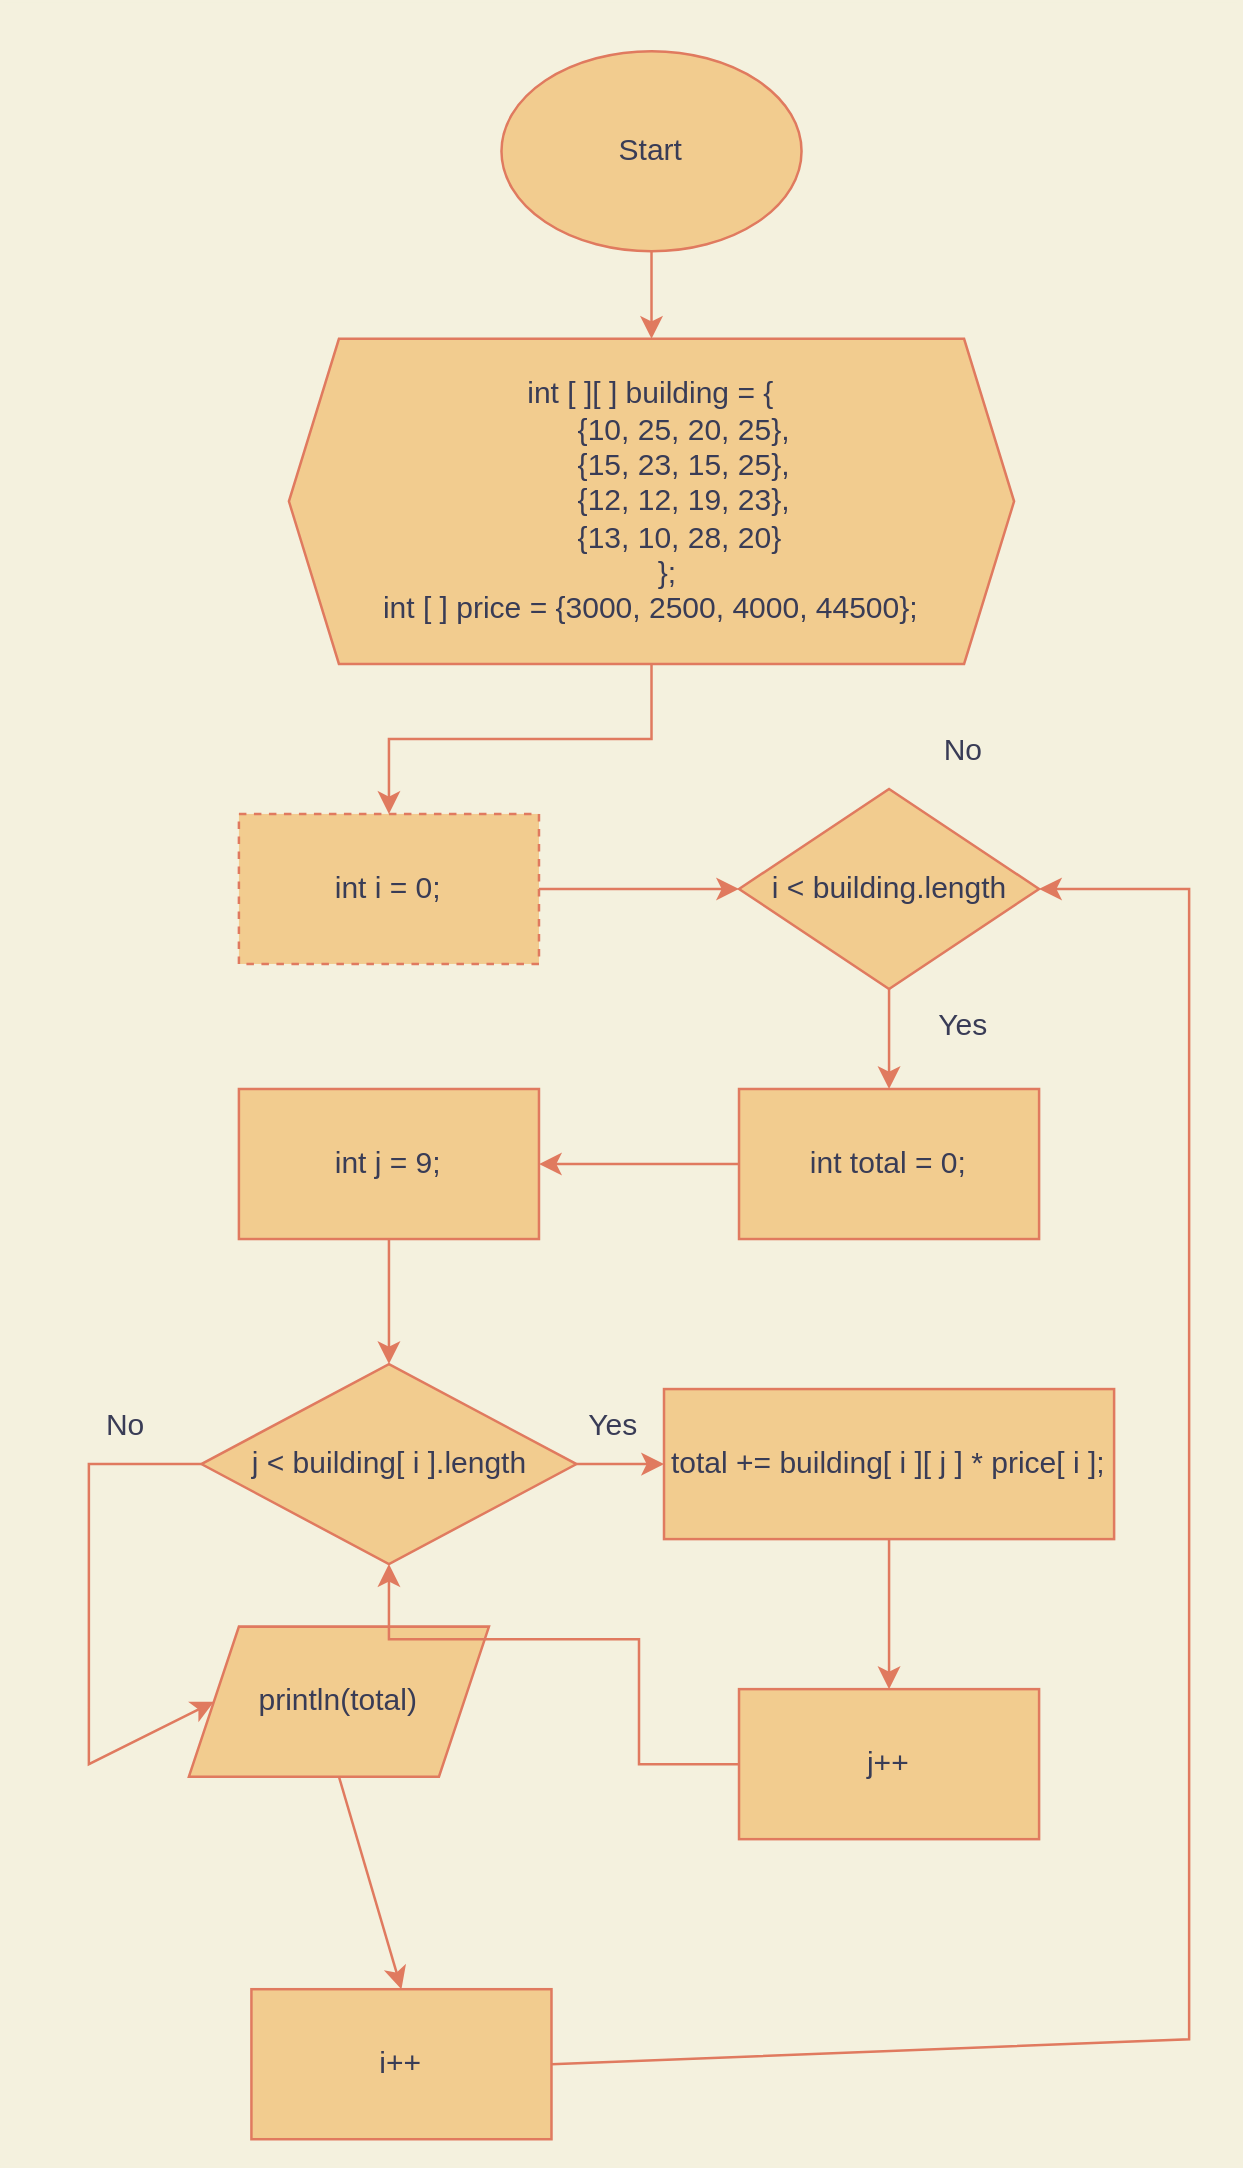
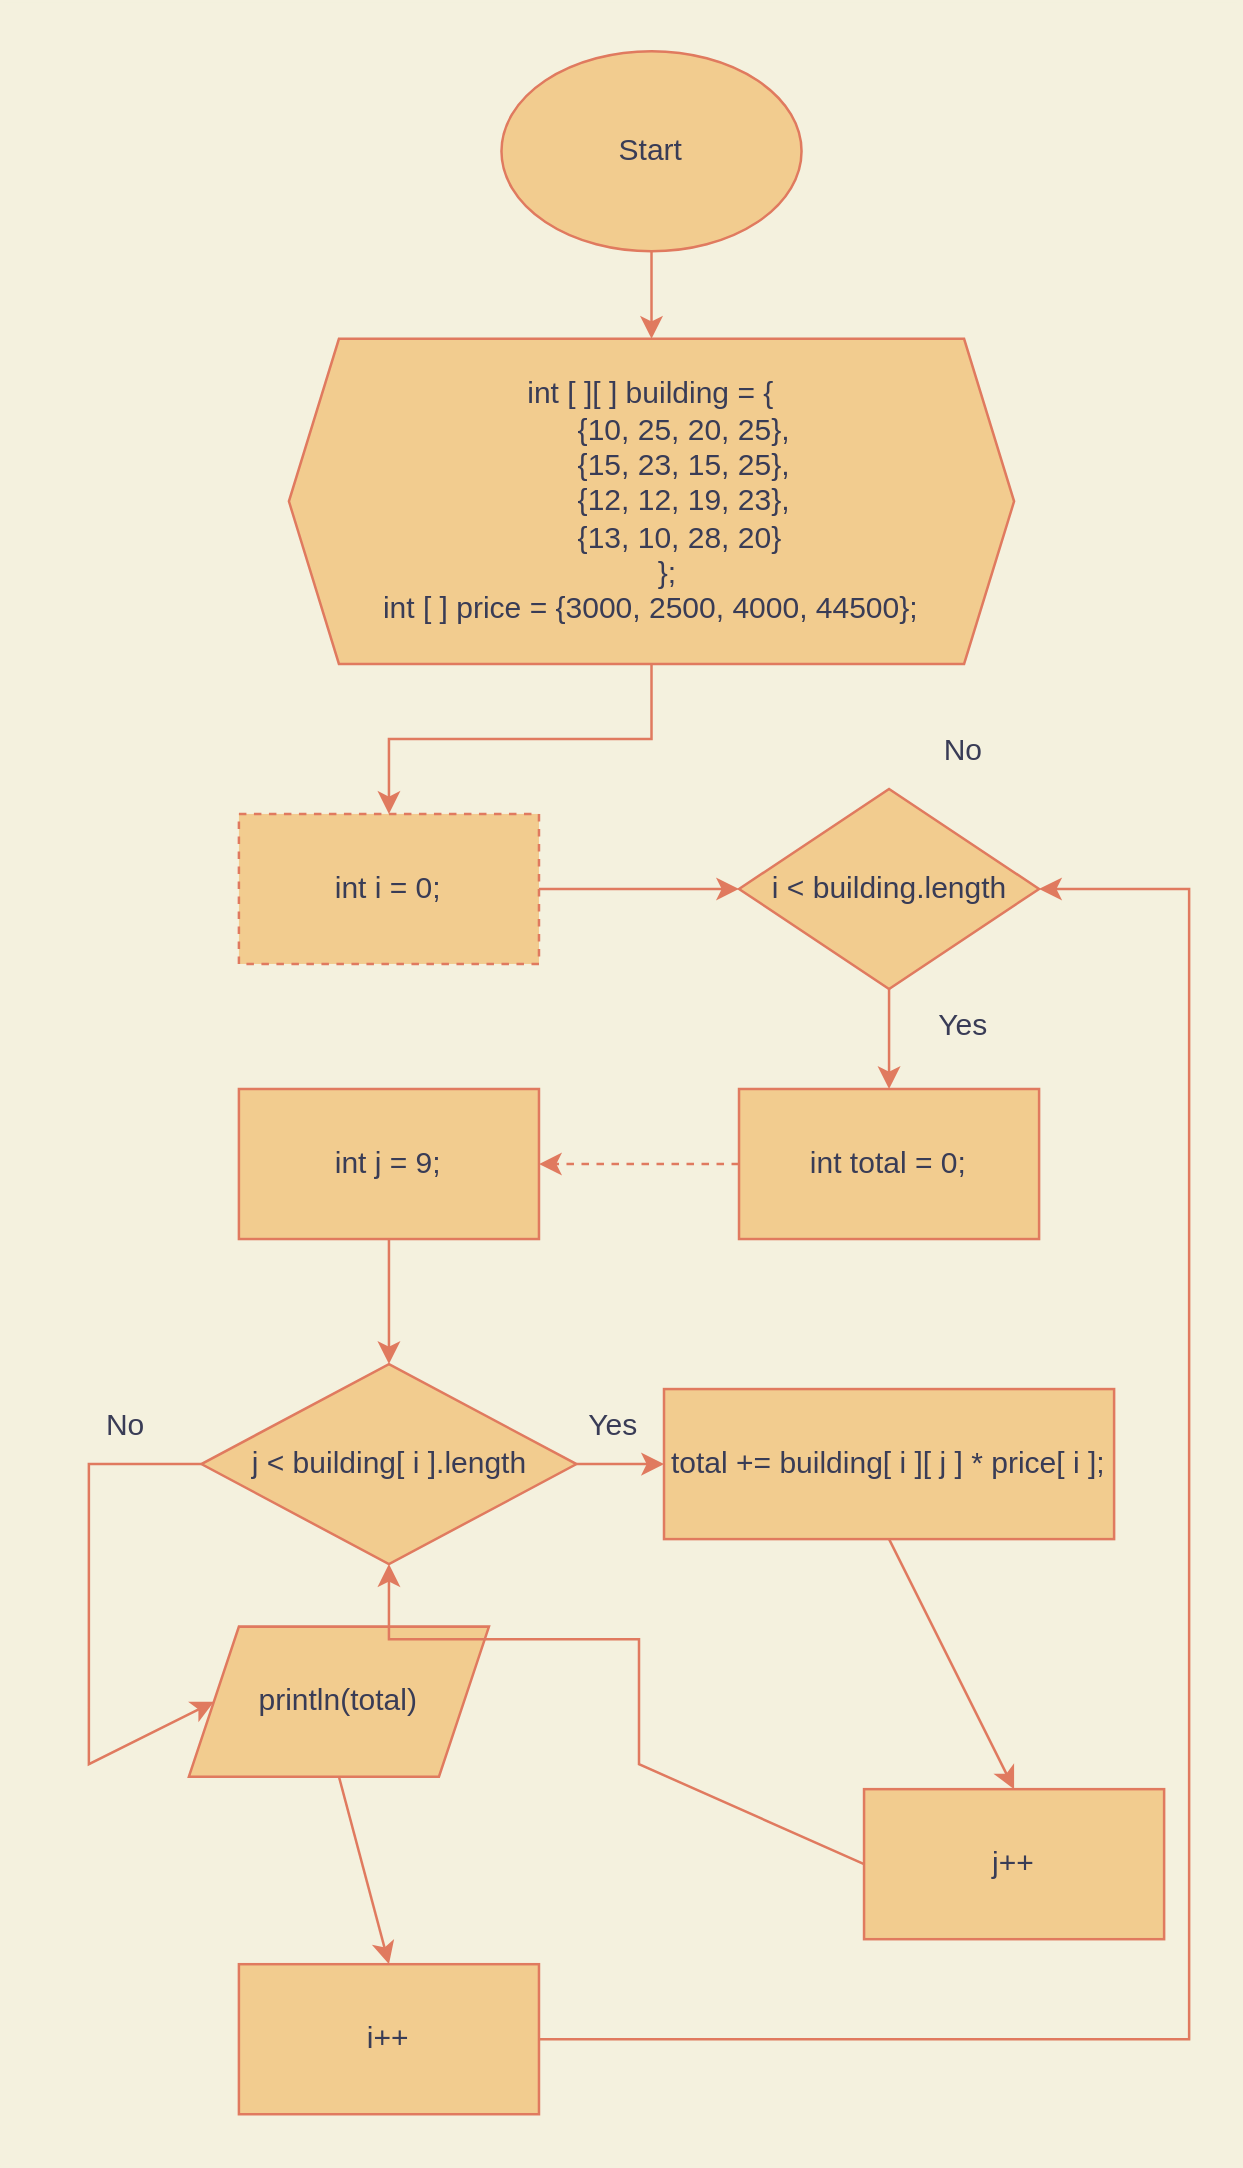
- <mxCell id="9" value="" style="endArrow=classic;html=1;rounded=0;entryX=1;entryY=0.5;entryDx=0;entryDy=0;exitX=0;exitY=0.5;exitDx=0;exitDy=0;labelBackgroundColor=#F4F1DE;strokeColor=#E07A5F;fontColor=#393C56;" edge="1" parent="1" source="6" target="8"><mxGeometry width="50" height="50" relative="1" as="geometry"><mxPoint x="-55" y="365" as="sourcePoint" /><mxPoint x="-5" y="315" as="targetPoint" /></mxGeometry></mxCell>
+ <mxCell id="9" value="" style="endArrow=classic;html=1;rounded=0;entryX=1;entryY=0.5;entryDx=0;entryDy=0;exitX=0;exitY=0.5;exitDx=0;exitDy=0;labelBackgroundColor=#F4F1DE;strokeColor=#E07A5F;fontColor=#393C56;dashed=1;" edge="1" parent="1" source="6" target="8"><mxGeometry width="50" height="50" relative="1" as="geometry"><mxPoint x="-55" y="365" as="sourcePoint" /><mxPoint x="-5" y="315" as="targetPoint" /></mxGeometry></mxCell>
- <mxCell id="22" value="j++" style="rounded=0;whiteSpace=wrap;html=1;fillColor=#F2CC8F;strokeColor=#E07A5F;fontColor=#393C56;" vertex="1" parent="1"><mxGeometry x="295" y="675" width="120" height="60" as="geometry" /></mxCell>
+ <mxCell id="22" value="j++" style="rounded=0;whiteSpace=wrap;html=1;fillColor=#F2CC8F;strokeColor=#E07A5F;fontColor=#393C56;" vertex="1" parent="1"><mxGeometry x="345" y="715" width="120" height="60" as="geometry" /></mxCell>
- <mxCell id="24" value="i++" style="rounded=0;whiteSpace=wrap;html=1;fillColor=#F2CC8F;strokeColor=#E07A5F;fontColor=#393C56;" vertex="1" parent="1"><mxGeometry x="100" y="795" width="120" height="60" as="geometry" /></mxCell>
+ <mxCell id="24" value="i++" style="rounded=0;whiteSpace=wrap;html=1;fillColor=#F2CC8F;strokeColor=#E07A5F;fontColor=#393C56;" vertex="1" parent="1"><mxGeometry x="95" y="785" width="120" height="60" as="geometry" /></mxCell>
